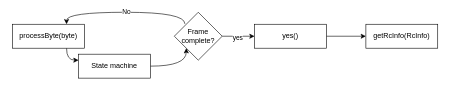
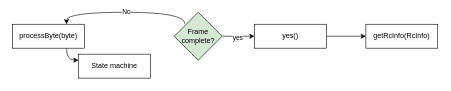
- <mxCell id="8" value="Frame complete?" style="rhombus;whiteSpace=wrap;html=1;" vertex="1" parent="1"><mxGeometry x="290" y="20" width="80" height="80" as="geometry" /></mxCell>
+ <mxCell id="8" value="Frame complete?" style="rhombus;whiteSpace=wrap;html=1;fillColor=#d5e8d4;" vertex="1" parent="1"><mxGeometry x="290" y="20" width="80" height="80" as="geometry" /></mxCell>
- <mxCell id="11" style="edgeStyle=orthogonalEdgeStyle;rounded=0;orthogonalLoop=1;jettySize=auto;html=1;entryX=0;entryY=1;entryDx=0;entryDy=0;curved=1;" edge="1" parent="1" source="12" target="8"><mxGeometry relative="1" as="geometry"><Array as="points"><mxPoint x="310" y="110" /></Array></mxGeometry></mxCell>
